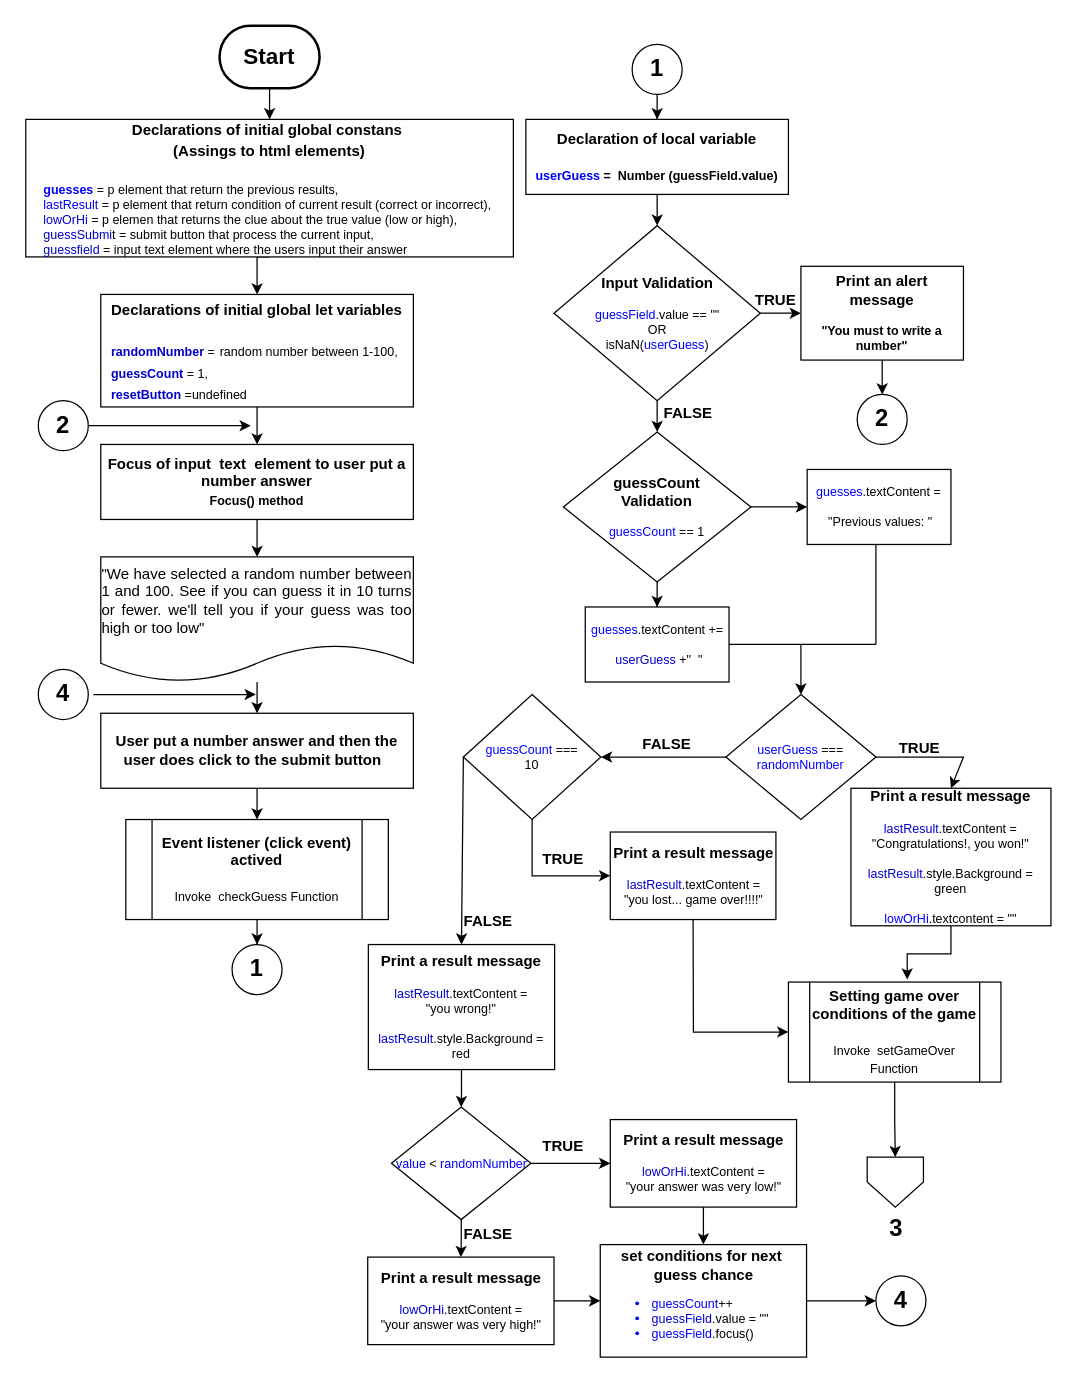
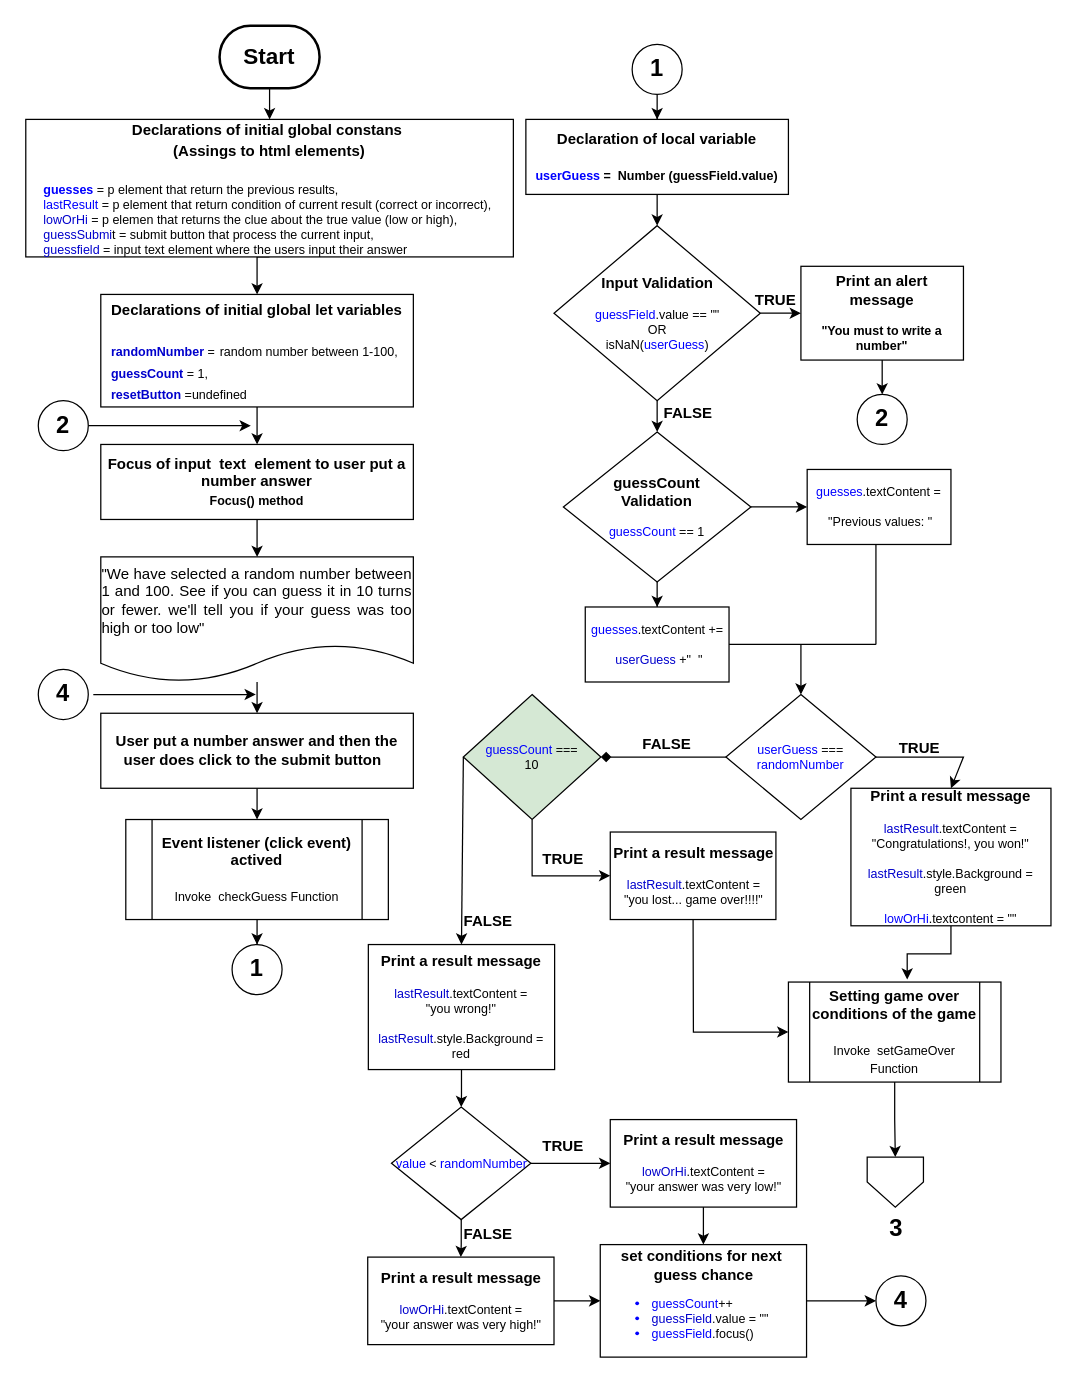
- <mxCell id="40" value="guessCount &lt;font color=&quot;#000000&quot;&gt;===&lt;br&gt;10&lt;br&gt;&lt;/font&gt;" style="rhombus;whiteSpace=wrap;html=1;fontSize=10;fontColor=#0000FF;" vertex="1" parent="1"><mxGeometry x="370" y="555" width="110" height="100" as="geometry" /></mxCell>
+ <mxCell id="40" value="guessCount &lt;font color=&quot;#000000&quot;&gt;===&lt;br&gt;10&lt;br&gt;&lt;/font&gt;" style="rhombus;whiteSpace=wrap;html=1;fontSize=10;fontColor=#0000FF;fillColor=#d5e8d4;" vertex="1" parent="1"><mxGeometry x="370" y="555" width="110" height="100" as="geometry" /></mxCell>
- <mxCell id="38" value="" style="edgeStyle=orthogonalEdgeStyle;rounded=0;orthogonalLoop=1;jettySize=auto;html=1;entryX=1;entryY=0.5;entryDx=0;entryDy=0;" edge="1" parent="1" source="39" target="40"><mxGeometry relative="1" as="geometry"><mxPoint x="500" y="605" as="targetPoint" /></mxGeometry></mxCell>
+ <mxCell id="38" value="" style="edgeStyle=orthogonalEdgeStyle;rounded=0;orthogonalLoop=1;jettySize=auto;html=1;entryX=1;entryY=0.5;entryDx=0;entryDy=0;endArrow=diamond;" edge="1" parent="1" source="39" target="40"><mxGeometry relative="1" as="geometry"><mxPoint x="500" y="605" as="targetPoint" /></mxGeometry></mxCell>
